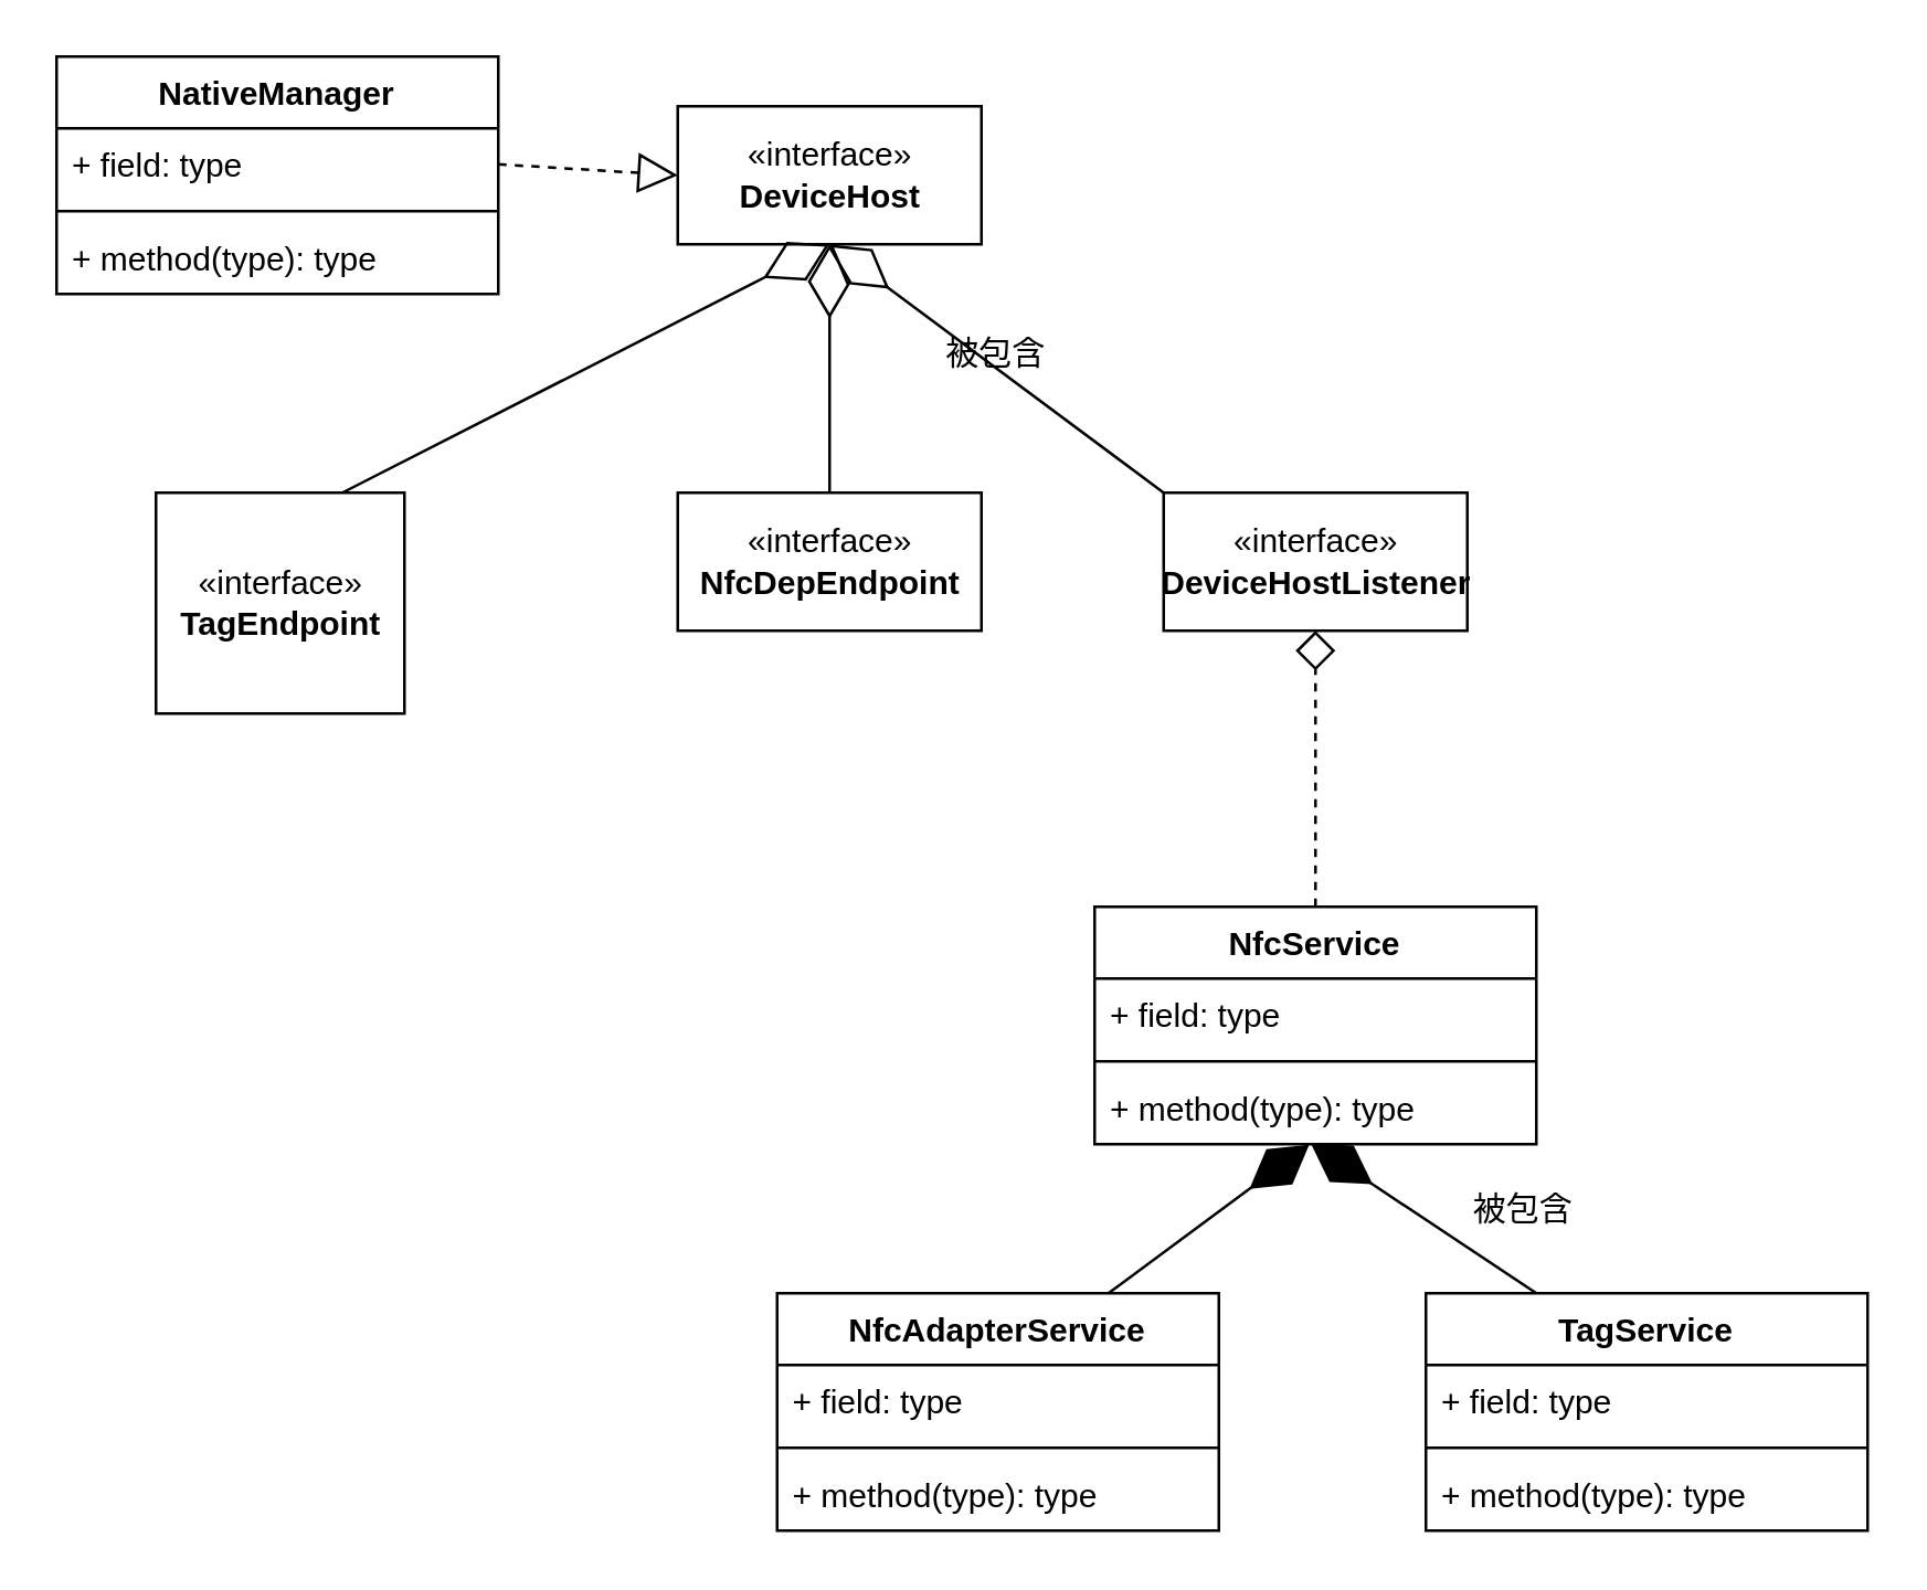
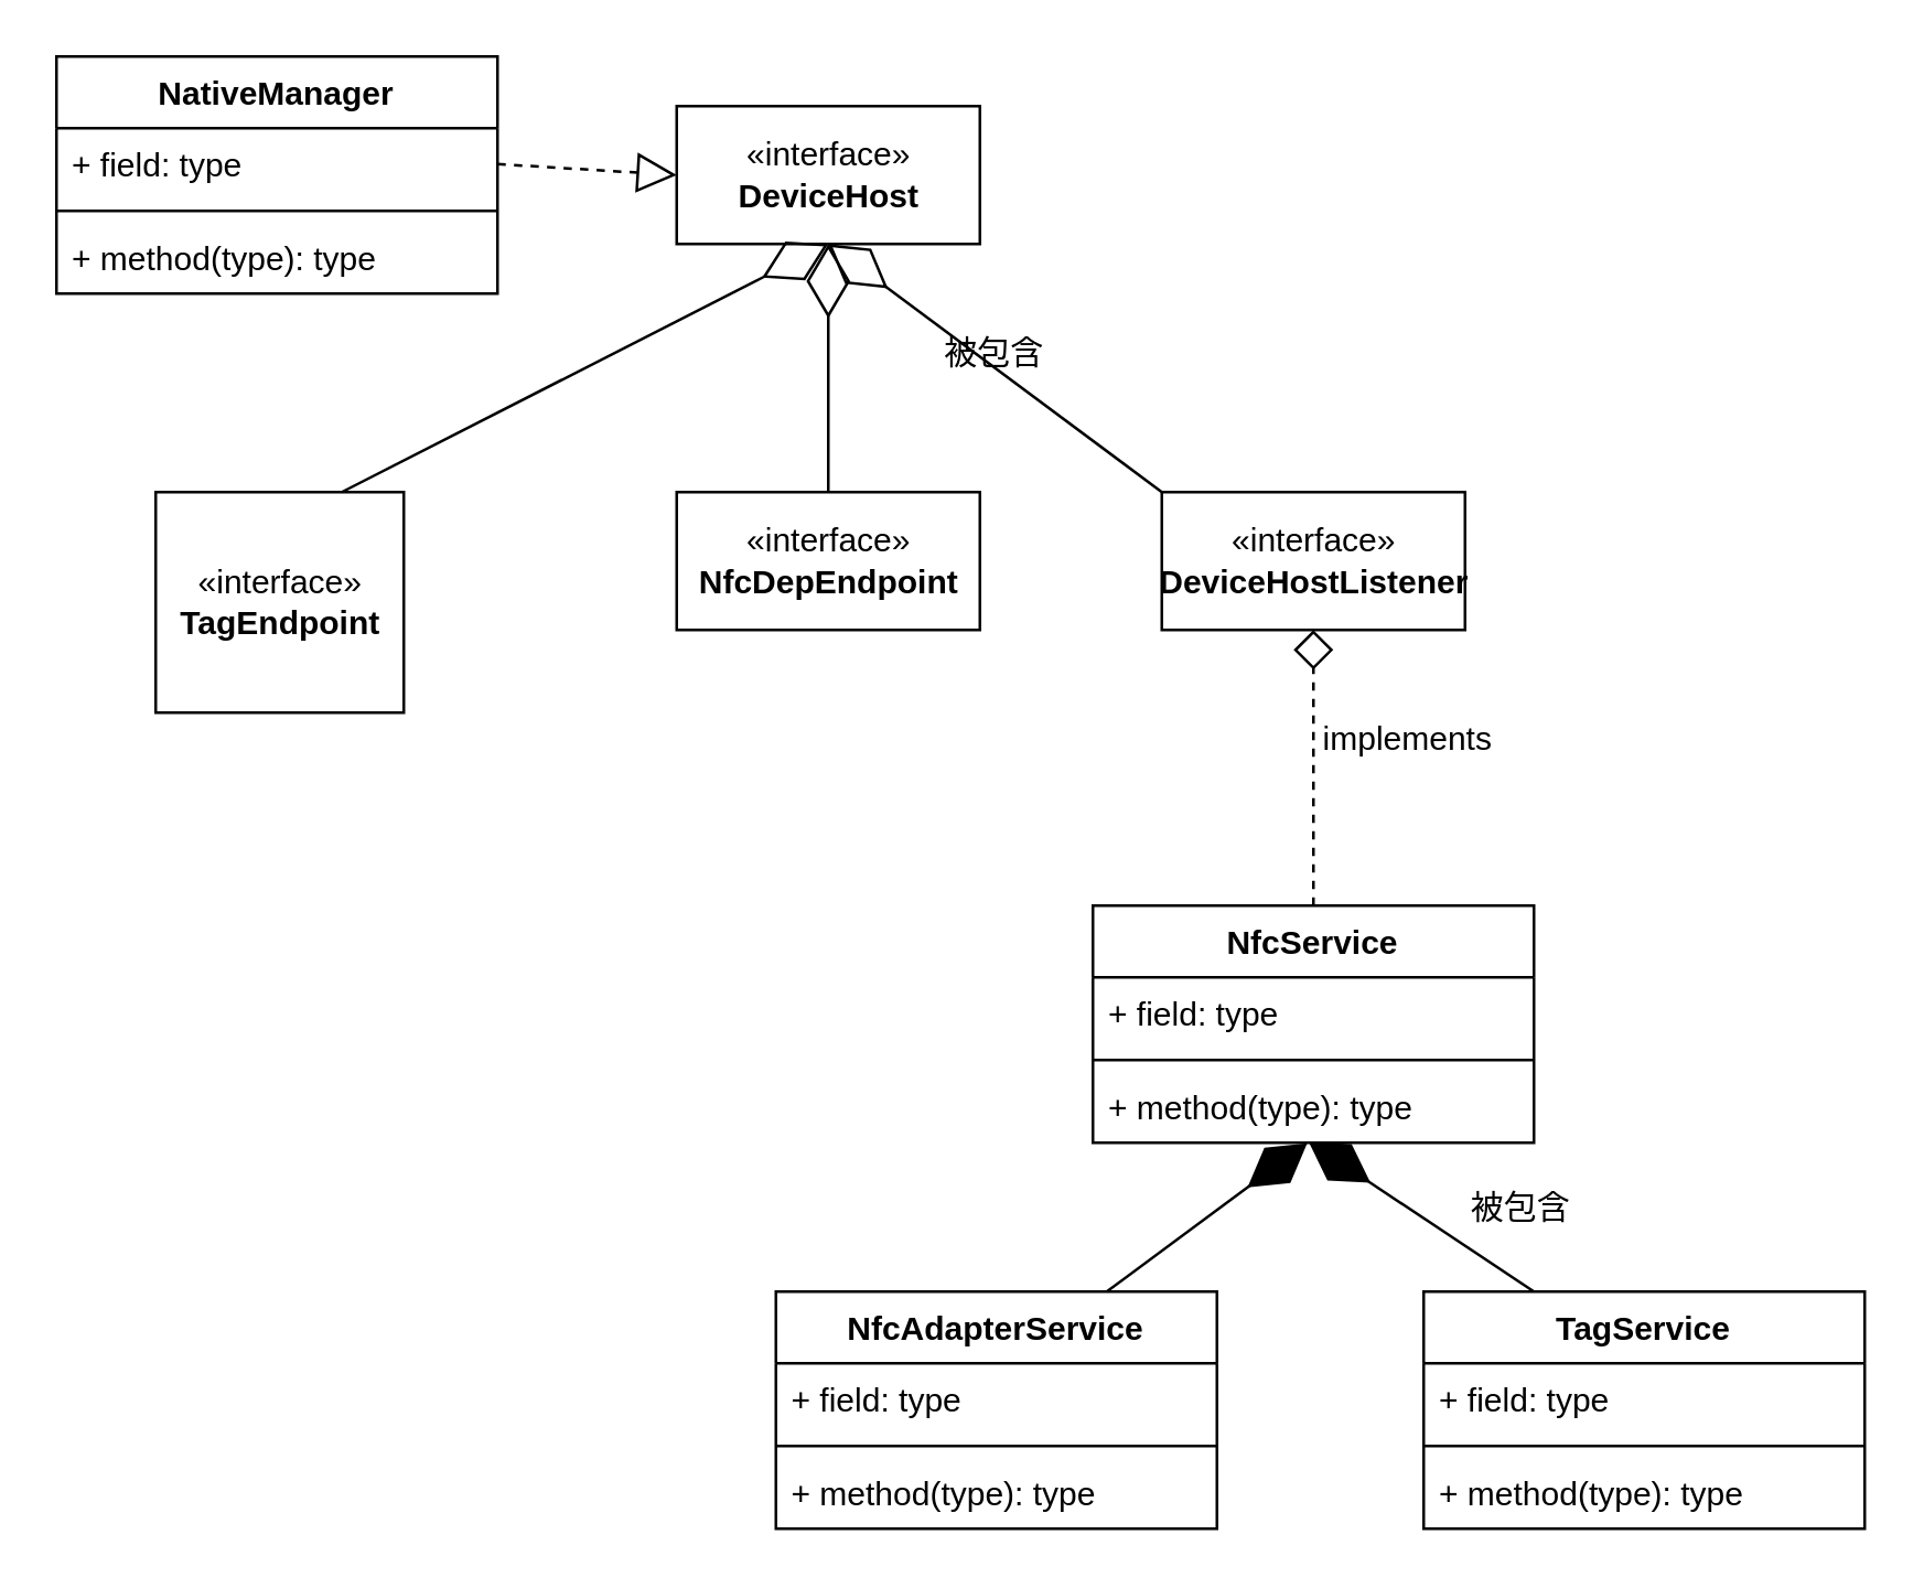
+ <mxCell id="8" value="implements" style="text;html=1;resizable=0;autosize=1;align=center;verticalAlign=middle;points=[];fillColor=none;strokeColor=none;rounded=0;" parent="1" vertex="1"><mxGeometry x="470" y="258" width="80" height="20" as="geometry" /></mxCell>
